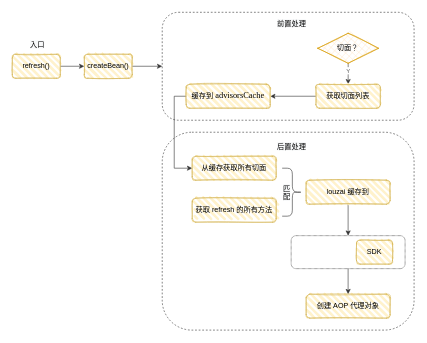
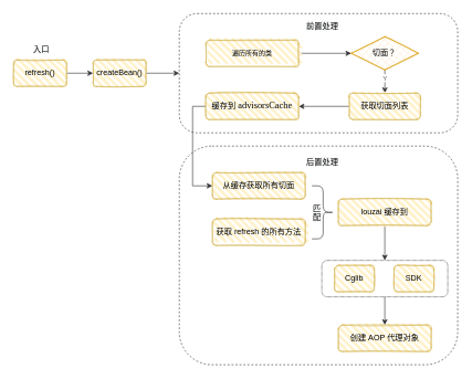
+ <mxCell id="11" value="&lt;font style=&quot;font-size: 10px;&quot;&gt;遍历所有的类&lt;/font&gt;" style="rounded=1;whiteSpace=wrap;html=1;strokeWidth=1;fillWeight=4;hachureGap=8;hachureAngle=45;fillColor=#fff2cc;sketch=1;strokeColor=#d6b656;gradientColor=none;" vertex="1" parent="1"><mxGeometry x="310" y="60" width="140" height="40" as="geometry" /></mxCell>
+ <mxCell id="10" style="edgeStyle=orthogonalEdgeStyle;rounded=0;orthogonalLoop=1;jettySize=auto;html=1;strokeColor=#333333;fontColor=#5C5C5C;fillColor=#21C0A5;entryX=0;entryY=0.5;entryDx=0;entryDy=0;" edge="1" parent="1" source="11" target="14"><mxGeometry relative="1" as="geometry"><mxPoint x="425" y="80" as="targetPoint" /></mxGeometry></mxCell>
+ <mxCell id="27" value="Cglib" style="rounded=1;whiteSpace=wrap;html=1;strokeWidth=1;fillWeight=4;hachureGap=8;hachureAngle=45;fillColor=#fff2cc;sketch=1;strokeColor=#d6b656;gradientColor=none;" vertex="1" parent="1"><mxGeometry x="504" y="400" width="60" height="40" as="geometry" /></mxCell>
